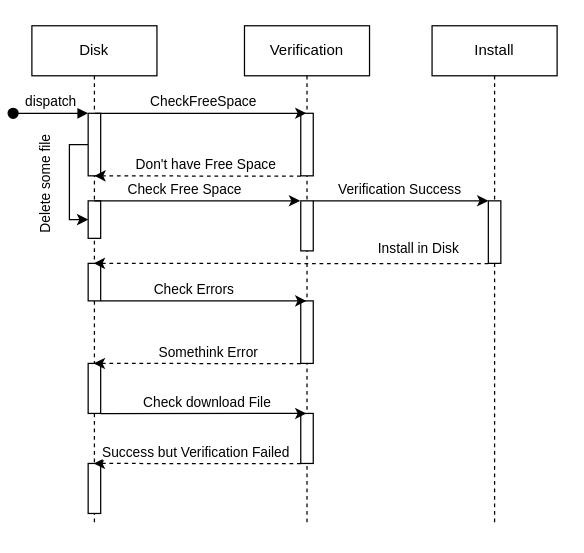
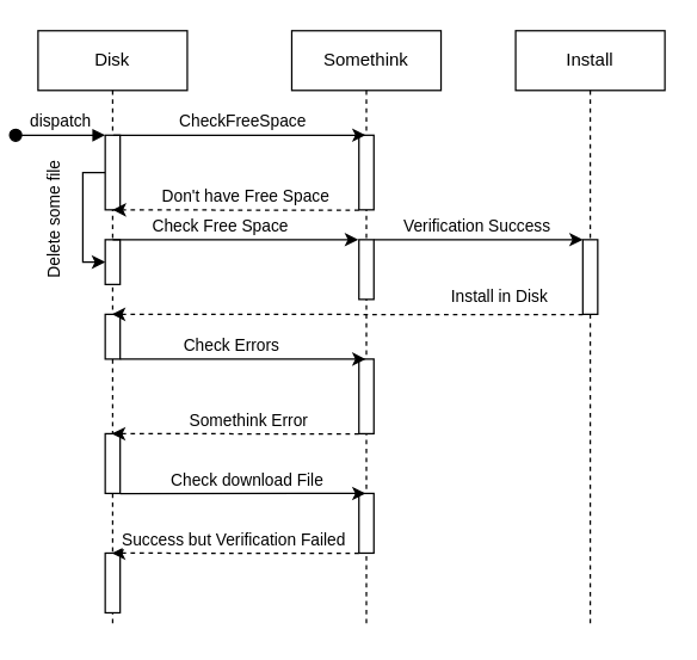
- <mxCell id="13" value="Verification" style="shape=umlLifeline;perimeter=lifelinePerimeter;whiteSpace=wrap;html=1;container=0;dropTarget=0;collapsible=0;recursiveResize=0;outlineConnect=0;portConstraint=eastwest;newEdgeStyle={&quot;edgeStyle&quot;:&quot;elbowEdgeStyle&quot;,&quot;elbow&quot;:&quot;vertical&quot;,&quot;curved&quot;:0,&quot;rounded&quot;:0};" parent="1" vertex="1"><mxGeometry x="190" y="20" width="100" height="400" as="geometry" /></mxCell>
+ <mxCell id="13" value="Somethink" style="shape=umlLifeline;perimeter=lifelinePerimeter;whiteSpace=wrap;html=1;container=0;dropTarget=0;collapsible=0;recursiveResize=0;outlineConnect=0;portConstraint=eastwest;newEdgeStyle={&quot;edgeStyle&quot;:&quot;elbowEdgeStyle&quot;,&quot;elbow&quot;:&quot;vertical&quot;,&quot;curved&quot;:0,&quot;rounded&quot;:0};" parent="1" vertex="1"><mxGeometry x="190" y="20" width="100" height="400" as="geometry" /></mxCell>
